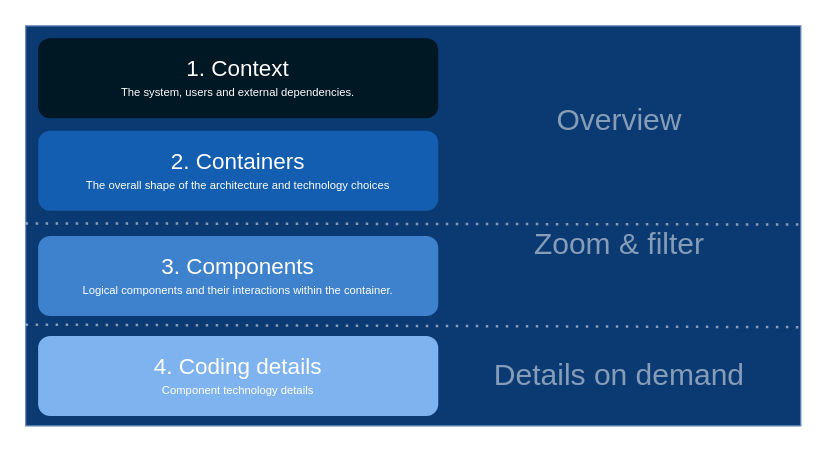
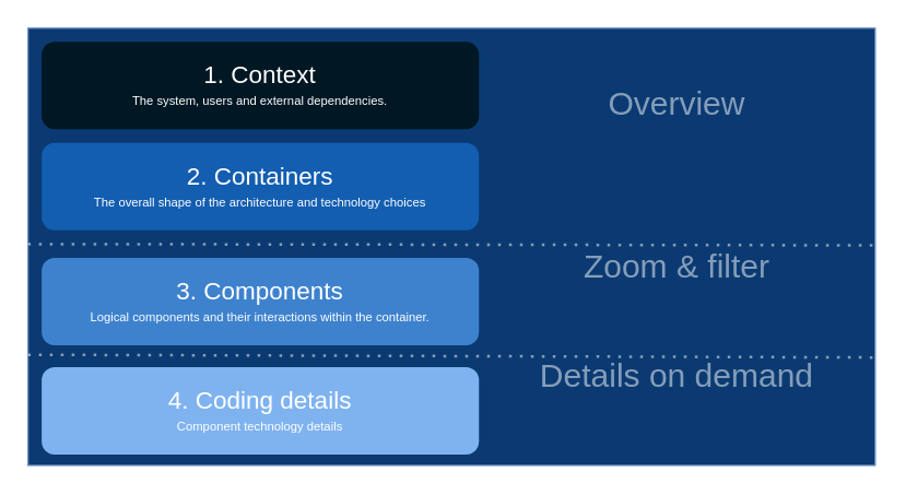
- <mxCell id="11" value="&lt;font style=&quot;font-size: 24px&quot; color=&quot;#FFFFFF&quot;&gt;Overview&lt;br&gt;&lt;/font&gt;" style="text;html=1;strokeColor=none;fillColor=none;align=center;verticalAlign=middle;whiteSpace=wrap;rounded=0;textOpacity=50;" vertex="1" parent="1"><mxGeometry x="360" y="71" width="270" height="50" as="geometry" /></mxCell>
+ <mxCell id="11" value="&lt;font style=&quot;font-size: 24px&quot; color=&quot;#FFFFFF&quot;&gt;Overview&lt;br&gt;&lt;/font&gt;" style="text;html=1;strokeColor=none;fillColor=none;align=center;verticalAlign=middle;whiteSpace=wrap;rounded=0;textOpacity=50;" vertex="1" parent="1"><mxGeometry x="360" y="51" width="270" height="50" as="geometry" /></mxCell>
- <mxCell id="10" value="&lt;font style=&quot;font-size: 24px&quot; color=&quot;#FFFFFF&quot;&gt;Details on demand&lt;br&gt;&lt;/font&gt;" style="text;html=1;strokeColor=none;fillColor=none;align=center;verticalAlign=middle;whiteSpace=wrap;rounded=0;textOpacity=50;" vertex="1" parent="1"><mxGeometry x="360" y="275" width="270" height="50" as="geometry" /></mxCell>
+ <mxCell id="10" value="&lt;font style=&quot;font-size: 24px&quot; color=&quot;#FFFFFF&quot;&gt;Details on demand&lt;br&gt;&lt;/font&gt;" style="text;html=1;strokeColor=none;fillColor=none;align=center;verticalAlign=middle;whiteSpace=wrap;rounded=0;textOpacity=50;" vertex="1" parent="1"><mxGeometry x="360" y="250" width="270" height="50" as="geometry" /></mxCell>
